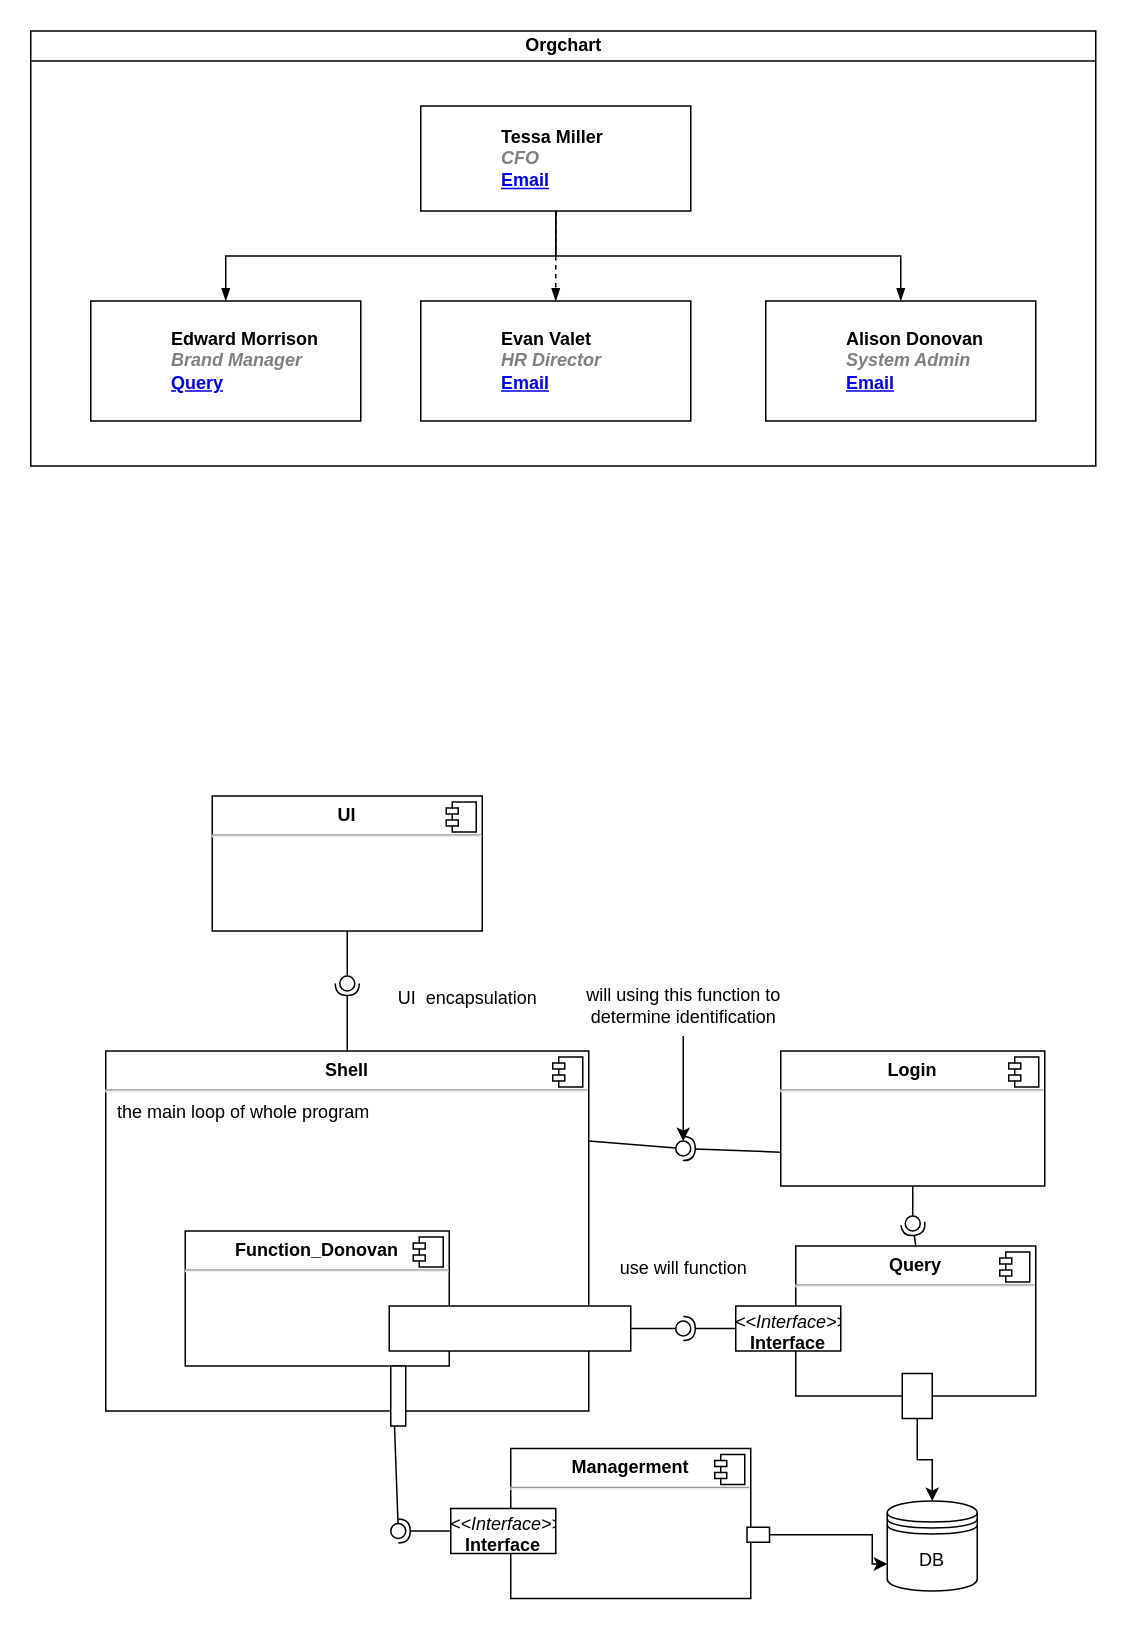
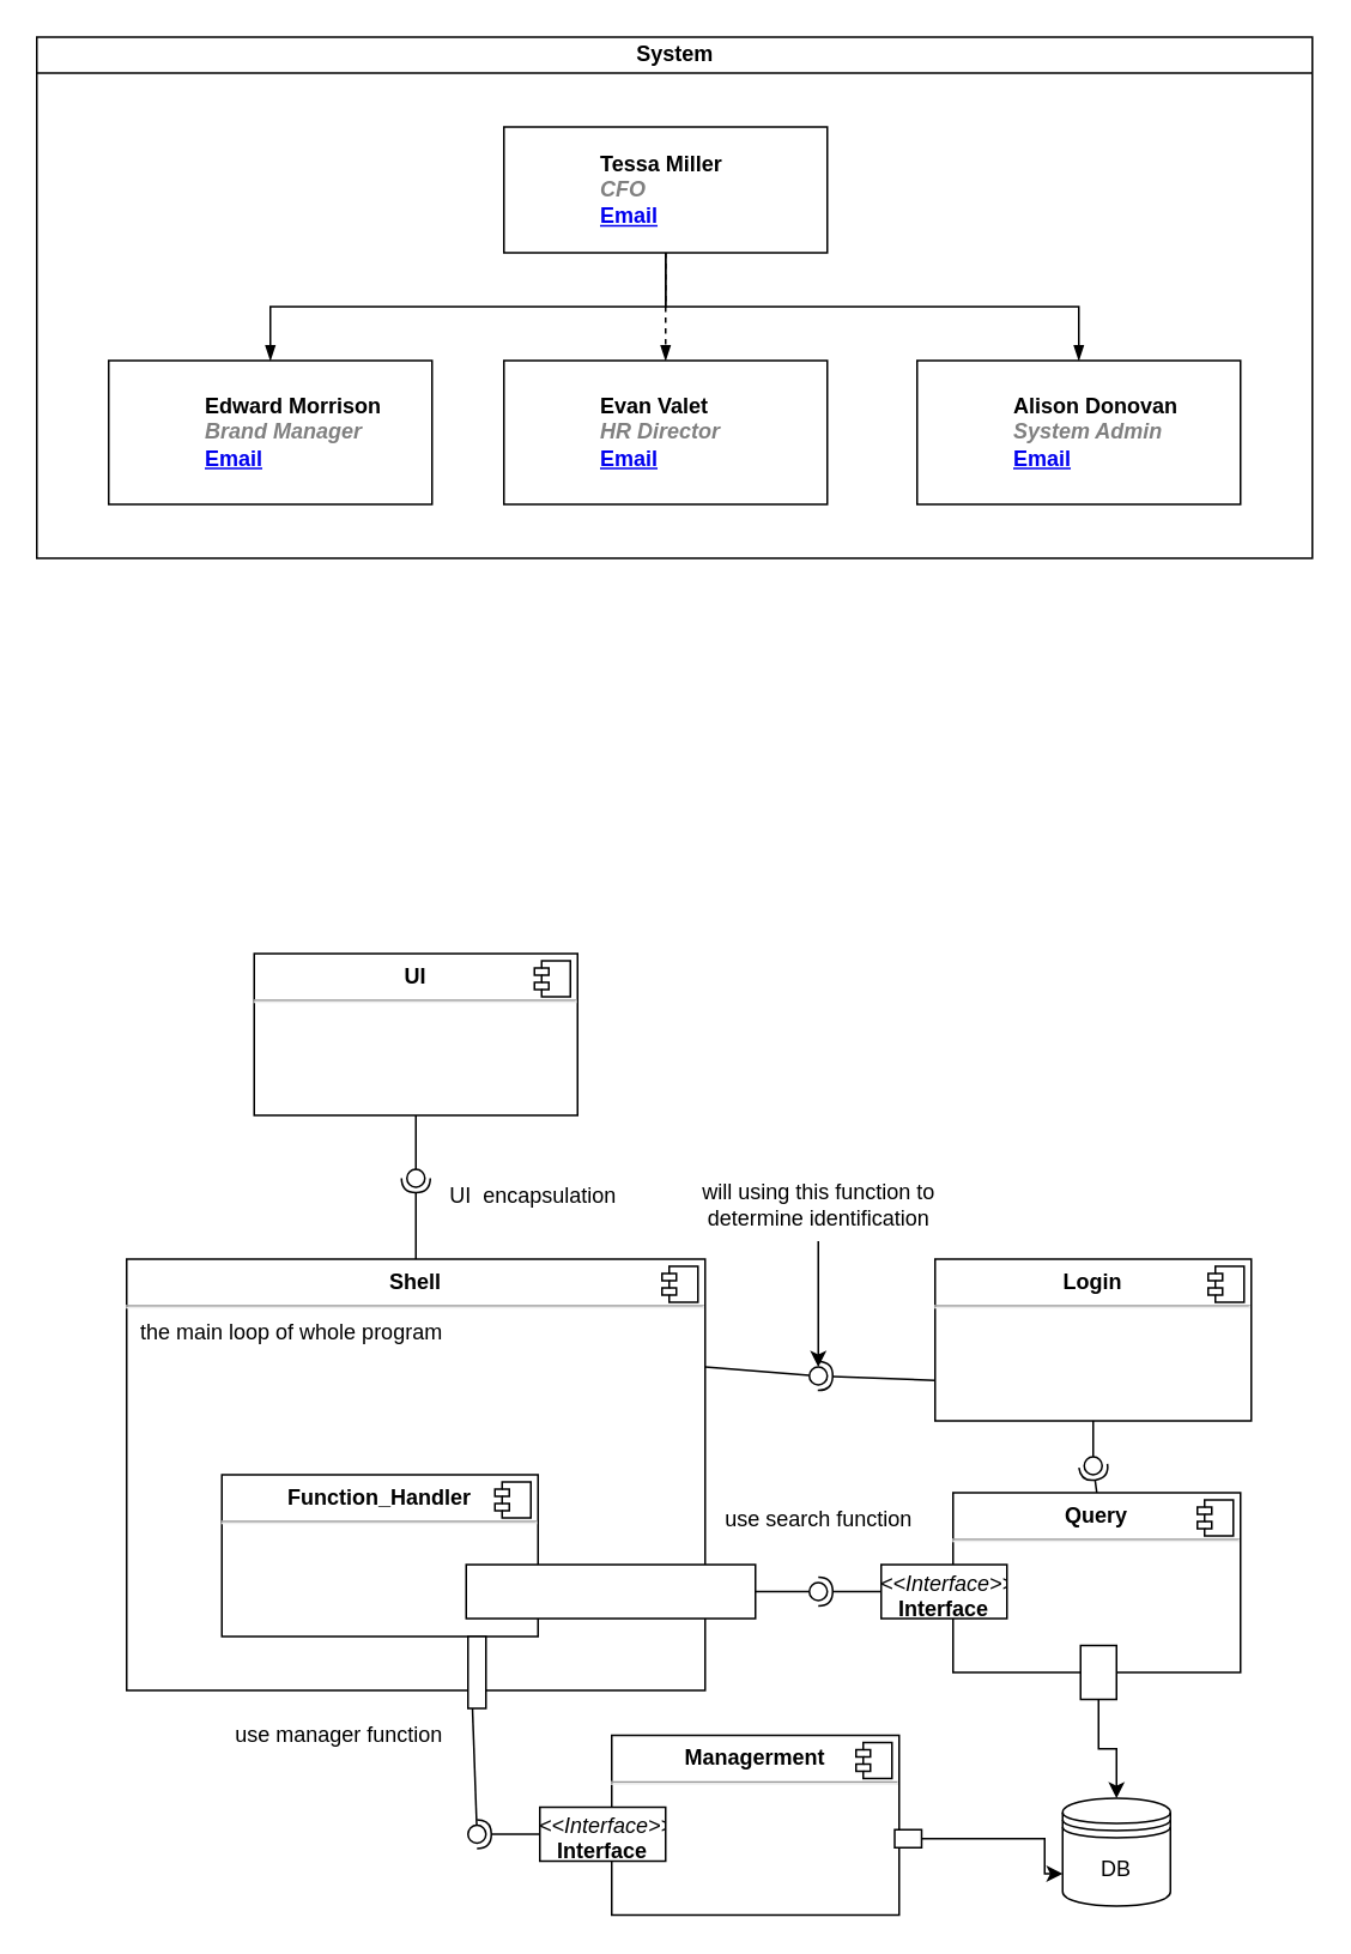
- <mxCell id="2" value="Orgchart" style="swimlane;html=1;startSize=20;horizontal=1;containerType=tree;glass=0;" parent="1" vertex="1"><mxGeometry x="20" y="20" width="710" height="290" as="geometry"><mxRectangle x="40" y="80" width="90" height="30" as="alternateBounds" /></mxGeometry></mxCell>
+ <mxCell id="2" value="System" style="swimlane;html=1;startSize=20;horizontal=1;containerType=tree;glass=0;" parent="1" vertex="1"><mxGeometry x="20" y="20" width="710" height="290" as="geometry"><mxRectangle x="40" y="80" width="90" height="30" as="alternateBounds" /></mxGeometry></mxCell>
- <mxCell id="5" value="Edward Morrison&lt;br&gt;&lt;i style=&quot;color: gray&quot;&gt;Brand Manager&lt;/i&gt;&lt;br&gt;&lt;a href=&quot;mailto:me@example.com&quot;&gt;Query&lt;/a&gt;" style="label;image=https://cdn3.iconfinder.com/data/icons/user-avatars-1/512/users-10-3-128.png;whiteSpace=wrap;html=1;rounded=0;glass=0;treeFolding=1;treeMoving=1;" parent="2" vertex="1"><mxGeometry x="40" y="180" width="180" height="80" as="geometry" /></mxCell>
+ <mxCell id="5" value="Edward Morrison&lt;br&gt;&lt;i style=&quot;color: gray&quot;&gt;Brand Manager&lt;/i&gt;&lt;br&gt;&lt;a href=&quot;mailto:me@example.com&quot;&gt;Email&lt;/a&gt;" style="label;image=https://cdn3.iconfinder.com/data/icons/user-avatars-1/512/users-10-3-128.png;whiteSpace=wrap;html=1;rounded=0;glass=0;treeFolding=1;treeMoving=1;" parent="2" vertex="1"><mxGeometry x="40" y="180" width="180" height="80" as="geometry" /></mxCell>
- <mxCell id="46" value="UI&amp;nbsp; encapsulation" style="text;html=1;align=center;verticalAlign=middle;resizable=0;points=[];autosize=1;strokeColor=none;fillColor=none;" vertex="1" parent="1"><mxGeometry x="251" y="650" width="120" height="30" as="geometry" /></mxCell>
+ <mxCell id="46" value="UI&amp;nbsp; encapsulation" style="text;html=1;align=center;verticalAlign=middle;resizable=0;points=[];autosize=1;strokeColor=none;fillColor=none;" vertex="1" parent="1"><mxGeometry x="236" y="650" width="120" height="30" as="geometry" /></mxCell>
- <mxCell id="22" value="&lt;p style=&quot;margin:0px;margin-top:6px;text-align:center;&quot;&gt;&lt;b&gt;Function_Donovan&lt;/b&gt;&lt;/p&gt;&lt;hr&gt;&lt;p style=&quot;margin:0px;margin-left:8px;&quot;&gt;&lt;br&gt;&lt;/p&gt;" style="align=left;overflow=fill;html=1;dropTarget=0;" vertex="1" parent="1"><mxGeometry x="123" y="820" width="176" height="90" as="geometry" /></mxCell>
+ <mxCell id="22" value="&lt;p style=&quot;margin:0px;margin-top:6px;text-align:center;&quot;&gt;&lt;b&gt;Function_Handler&lt;/b&gt;&lt;/p&gt;&lt;hr&gt;&lt;p style=&quot;margin:0px;margin-left:8px;&quot;&gt;&lt;br&gt;&lt;/p&gt;" style="align=left;overflow=fill;html=1;dropTarget=0;" vertex="1" parent="1"><mxGeometry x="123" y="820" width="176" height="90" as="geometry" /></mxCell>
- <mxCell id="49" value="use will function" style="text;html=1;align=center;verticalAlign=middle;resizable=0;points=[];autosize=1;strokeColor=none;fillColor=none;" vertex="1" parent="1"><mxGeometry x="390" y="830" width="130" height="30" as="geometry" /></mxCell>
+ <mxCell id="49" value="use search function" style="text;html=1;align=center;verticalAlign=middle;resizable=0;points=[];autosize=1;strokeColor=none;fillColor=none;" vertex="1" parent="1"><mxGeometry x="390" y="830" width="130" height="30" as="geometry" /></mxCell>
+ <mxCell id="50" value="use manager function" style="text;html=1;align=center;verticalAlign=middle;resizable=0;points=[];autosize=1;strokeColor=none;fillColor=none;" vertex="1" parent="1"><mxGeometry x="118" y="950" width="140" height="30" as="geometry" /></mxCell>
